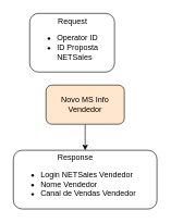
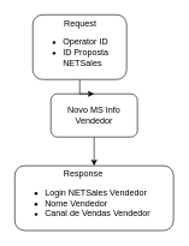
+ <mxCell id="4" style="edgeStyle=orthogonalEdgeStyle;rounded=0;orthogonalLoop=1;jettySize=auto;html=1;entryX=0.5;entryY=0;entryDx=0;entryDy=0;" edge="1" parent="1" source="5" target="3"><mxGeometry relative="1" as="geometry" /></mxCell>
- <mxCell id="3" value="Novo MS Info Vendedor" style="rounded=1;whiteSpace=wrap;html=1;fillColor=#ffe6cc;" vertex="1" parent="1"><mxGeometry x="70" y="130" width="120" height="60" as="geometry" /></mxCell>
+ <mxCell id="3" value="Novo MS Info Vendedor" style="rounded=1;whiteSpace=wrap;html=1;" vertex="1" parent="1"><mxGeometry x="70" y="130" width="120" height="60" as="geometry" /></mxCell>
